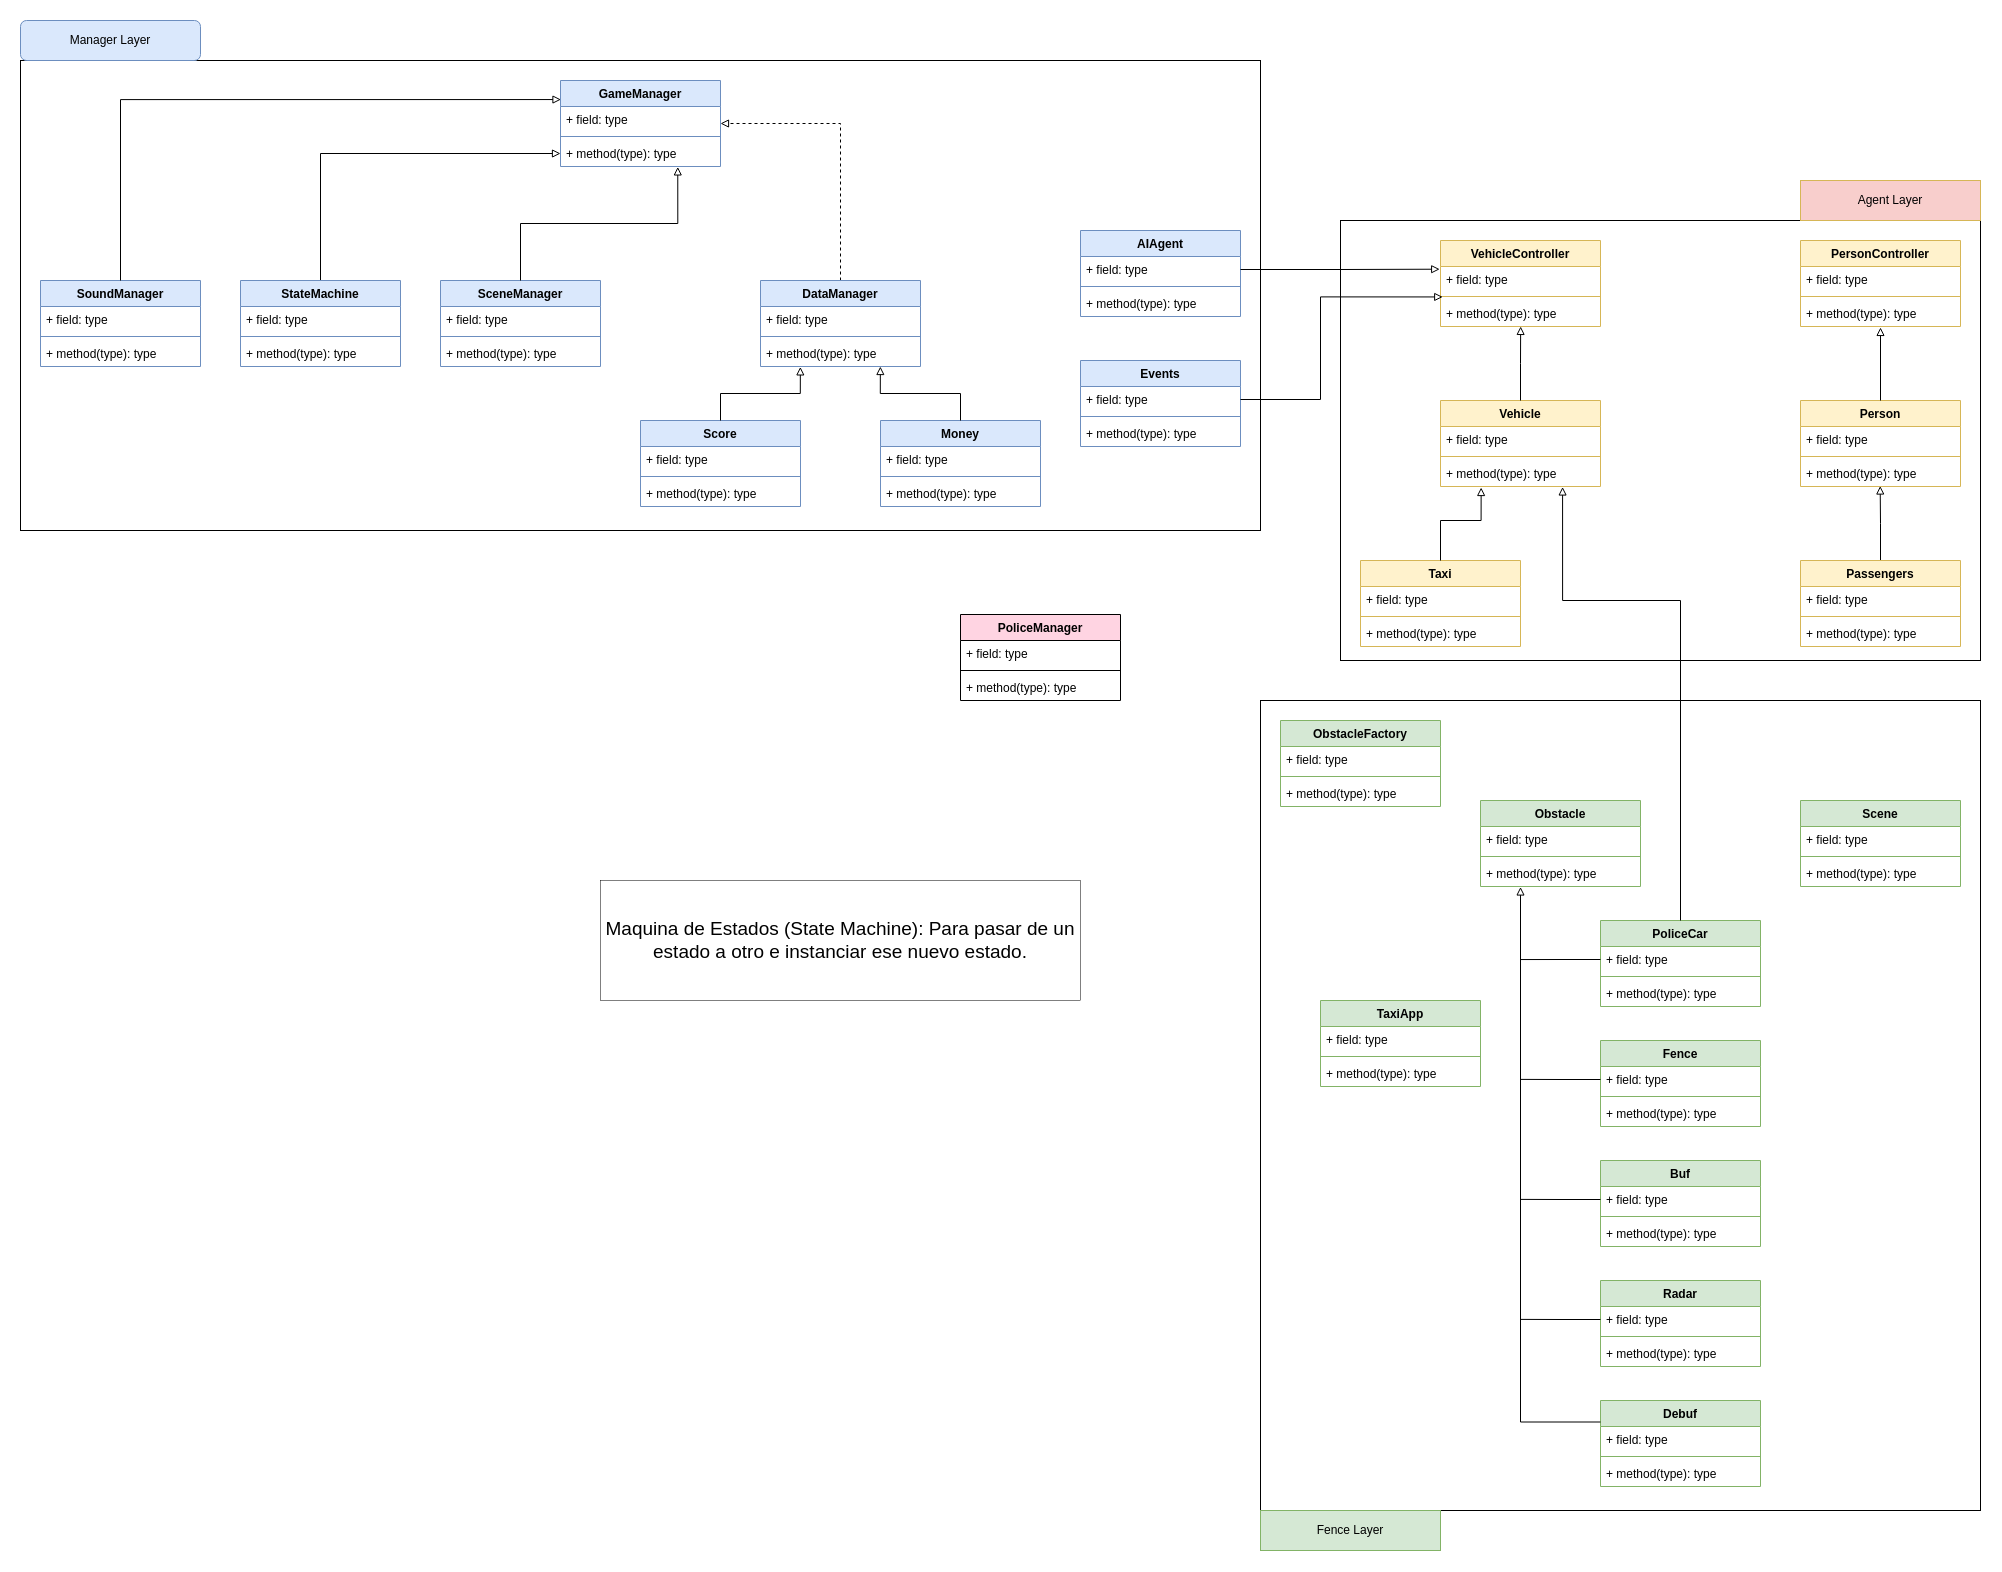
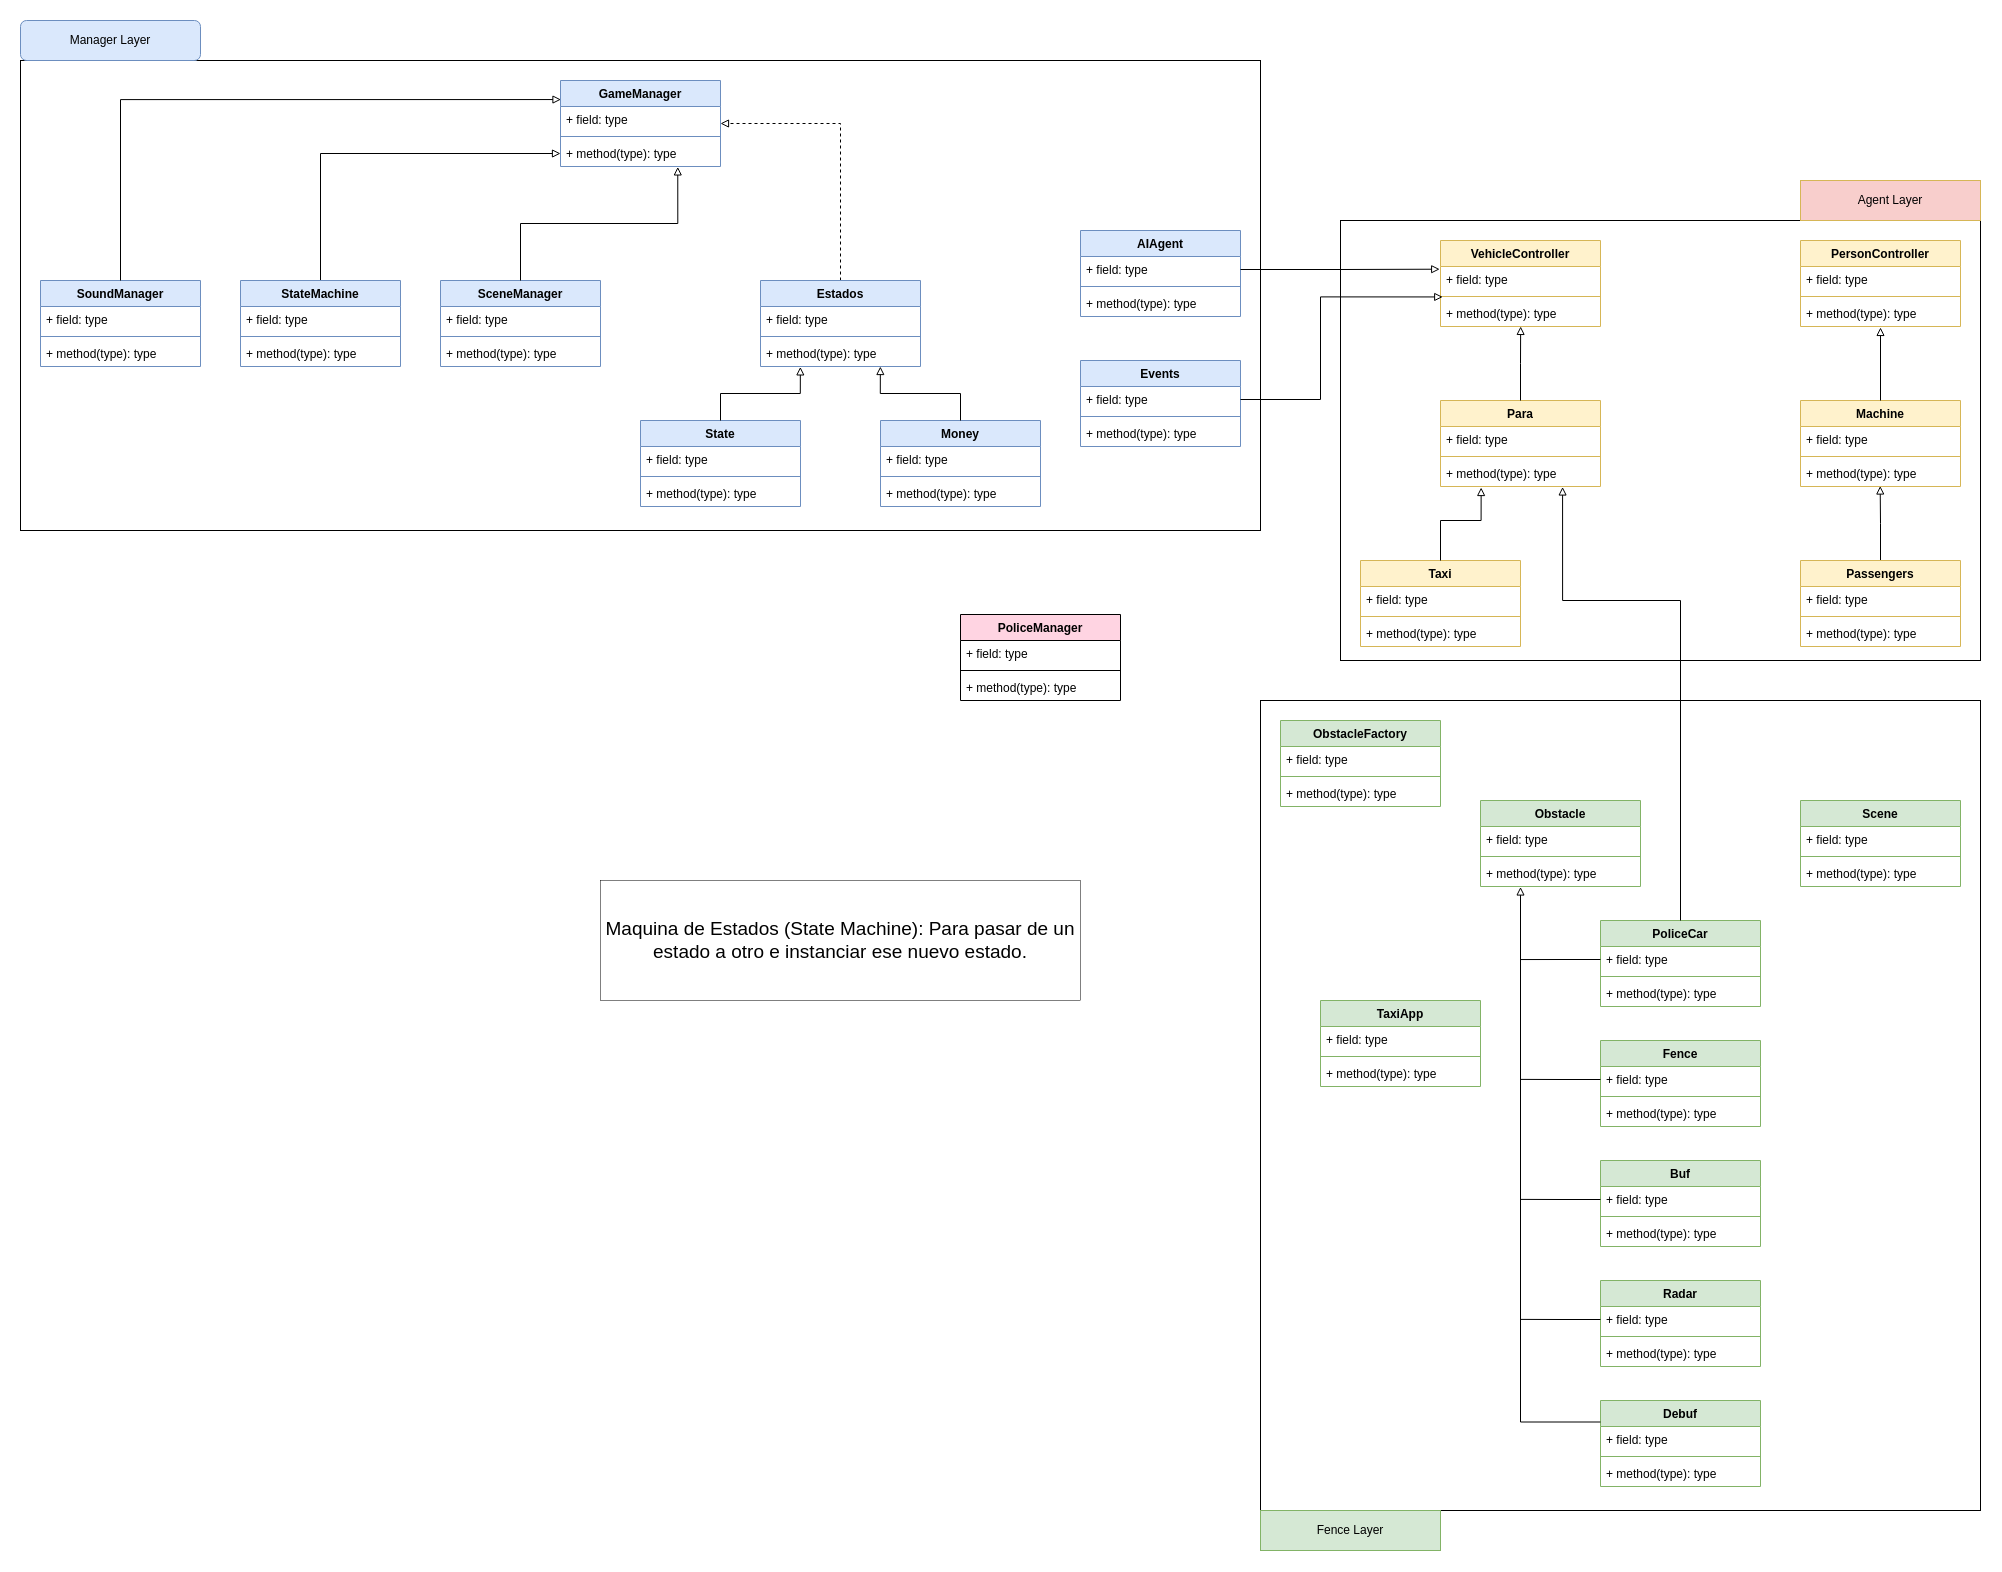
- <mxCell id="92" value="DataManager" style="swimlane;fontStyle=1;align=center;verticalAlign=top;childLayout=stackLayout;horizontal=1;startSize=26;horizontalStack=0;resizeParent=1;resizeParentMax=0;resizeLast=0;collapsible=1;marginBottom=0;whiteSpace=wrap;html=1;fillColor=#dae8fc;strokeColor=#6c8ebf;" parent="1" vertex="1"><mxGeometry x="760" y="280" width="160" height="86" as="geometry" /></mxCell>
+ <mxCell id="92" value="Estados" style="swimlane;fontStyle=1;align=center;verticalAlign=top;childLayout=stackLayout;horizontal=1;startSize=26;horizontalStack=0;resizeParent=1;resizeParentMax=0;resizeLast=0;collapsible=1;marginBottom=0;whiteSpace=wrap;html=1;fillColor=#dae8fc;strokeColor=#6c8ebf;" parent="1" vertex="1"><mxGeometry x="760" y="280" width="160" height="86" as="geometry" /></mxCell>
- <mxCell id="55" value="Vehicle" style="swimlane;fontStyle=1;align=center;verticalAlign=top;childLayout=stackLayout;horizontal=1;startSize=26;horizontalStack=0;resizeParent=1;resizeParentMax=0;resizeLast=0;collapsible=1;marginBottom=0;whiteSpace=wrap;html=1;fillColor=#fff2cc;strokeColor=#d6b656;" parent="1" vertex="1"><mxGeometry x="1440" y="400" width="160" height="86" as="geometry" /></mxCell>
+ <mxCell id="55" value="Para" style="swimlane;fontStyle=1;align=center;verticalAlign=top;childLayout=stackLayout;horizontal=1;startSize=26;horizontalStack=0;resizeParent=1;resizeParentMax=0;resizeLast=0;collapsible=1;marginBottom=0;whiteSpace=wrap;html=1;fillColor=#fff2cc;strokeColor=#d6b656;" parent="1" vertex="1"><mxGeometry x="1440" y="400" width="160" height="86" as="geometry" /></mxCell>
- <mxCell id="59" value="Person" style="swimlane;fontStyle=1;align=center;verticalAlign=top;childLayout=stackLayout;horizontal=1;startSize=26;horizontalStack=0;resizeParent=1;resizeParentMax=0;resizeLast=0;collapsible=1;marginBottom=0;whiteSpace=wrap;html=1;fillColor=#fff2cc;strokeColor=#d6b656;" parent="1" vertex="1"><mxGeometry x="1800" y="400" width="160" height="86" as="geometry" /></mxCell>
+ <mxCell id="59" value="Machine" style="swimlane;fontStyle=1;align=center;verticalAlign=top;childLayout=stackLayout;horizontal=1;startSize=26;horizontalStack=0;resizeParent=1;resizeParentMax=0;resizeLast=0;collapsible=1;marginBottom=0;whiteSpace=wrap;html=1;fillColor=#fff2cc;strokeColor=#d6b656;" parent="1" vertex="1"><mxGeometry x="1800" y="400" width="160" height="86" as="geometry" /></mxCell>
- <mxCell id="96" value="Score" style="swimlane;fontStyle=1;align=center;verticalAlign=top;childLayout=stackLayout;horizontal=1;startSize=26;horizontalStack=0;resizeParent=1;resizeParentMax=0;resizeLast=0;collapsible=1;marginBottom=0;whiteSpace=wrap;html=1;fillColor=#dae8fc;strokeColor=#6c8ebf;" parent="1" vertex="1"><mxGeometry x="640" y="420" width="160" height="86" as="geometry" /></mxCell>
+ <mxCell id="96" value="State" style="swimlane;fontStyle=1;align=center;verticalAlign=top;childLayout=stackLayout;horizontal=1;startSize=26;horizontalStack=0;resizeParent=1;resizeParentMax=0;resizeLast=0;collapsible=1;marginBottom=0;whiteSpace=wrap;html=1;fillColor=#dae8fc;strokeColor=#6c8ebf;" parent="1" vertex="1"><mxGeometry x="640" y="420" width="160" height="86" as="geometry" /></mxCell>
